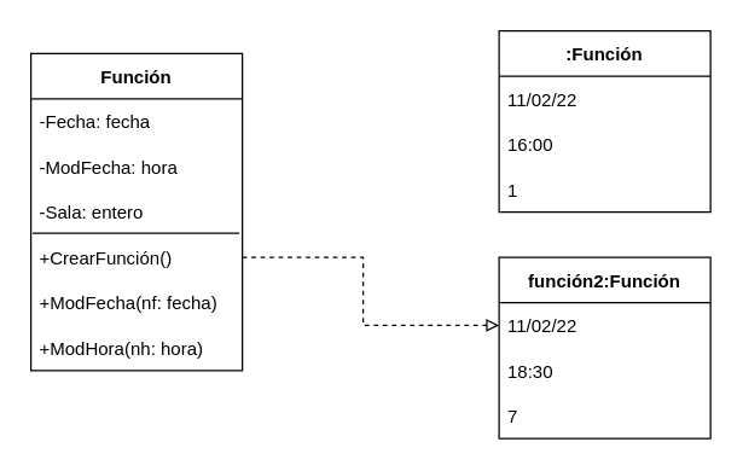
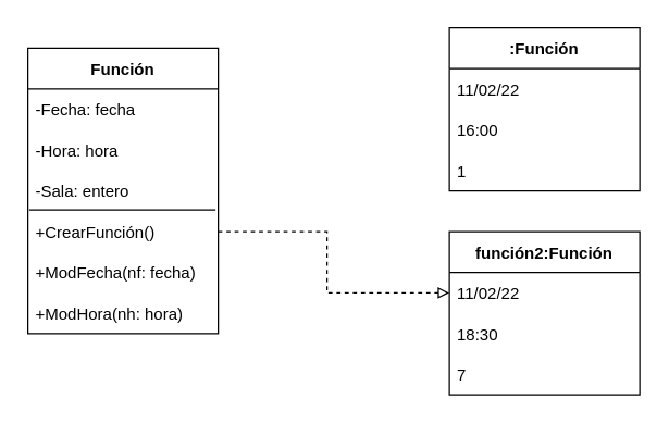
- <mxCell id="4" value="-ModFecha: hora" style="text;strokeColor=none;fillColor=none;align=left;verticalAlign=middle;spacingLeft=4;spacingRight=4;overflow=hidden;points=[[0,0.5],[1,0.5]];portConstraint=eastwest;rotatable=0;" parent="2" vertex="1"><mxGeometry y="60" width="140" height="30" as="geometry" /></mxCell>
+ <mxCell id="4" value="-Hora: hora" style="text;strokeColor=none;fillColor=none;align=left;verticalAlign=middle;spacingLeft=4;spacingRight=4;overflow=hidden;points=[[0,0.5],[1,0.5]];portConstraint=eastwest;rotatable=0;" parent="2" vertex="1"><mxGeometry y="60" width="140" height="30" as="geometry" /></mxCell>
